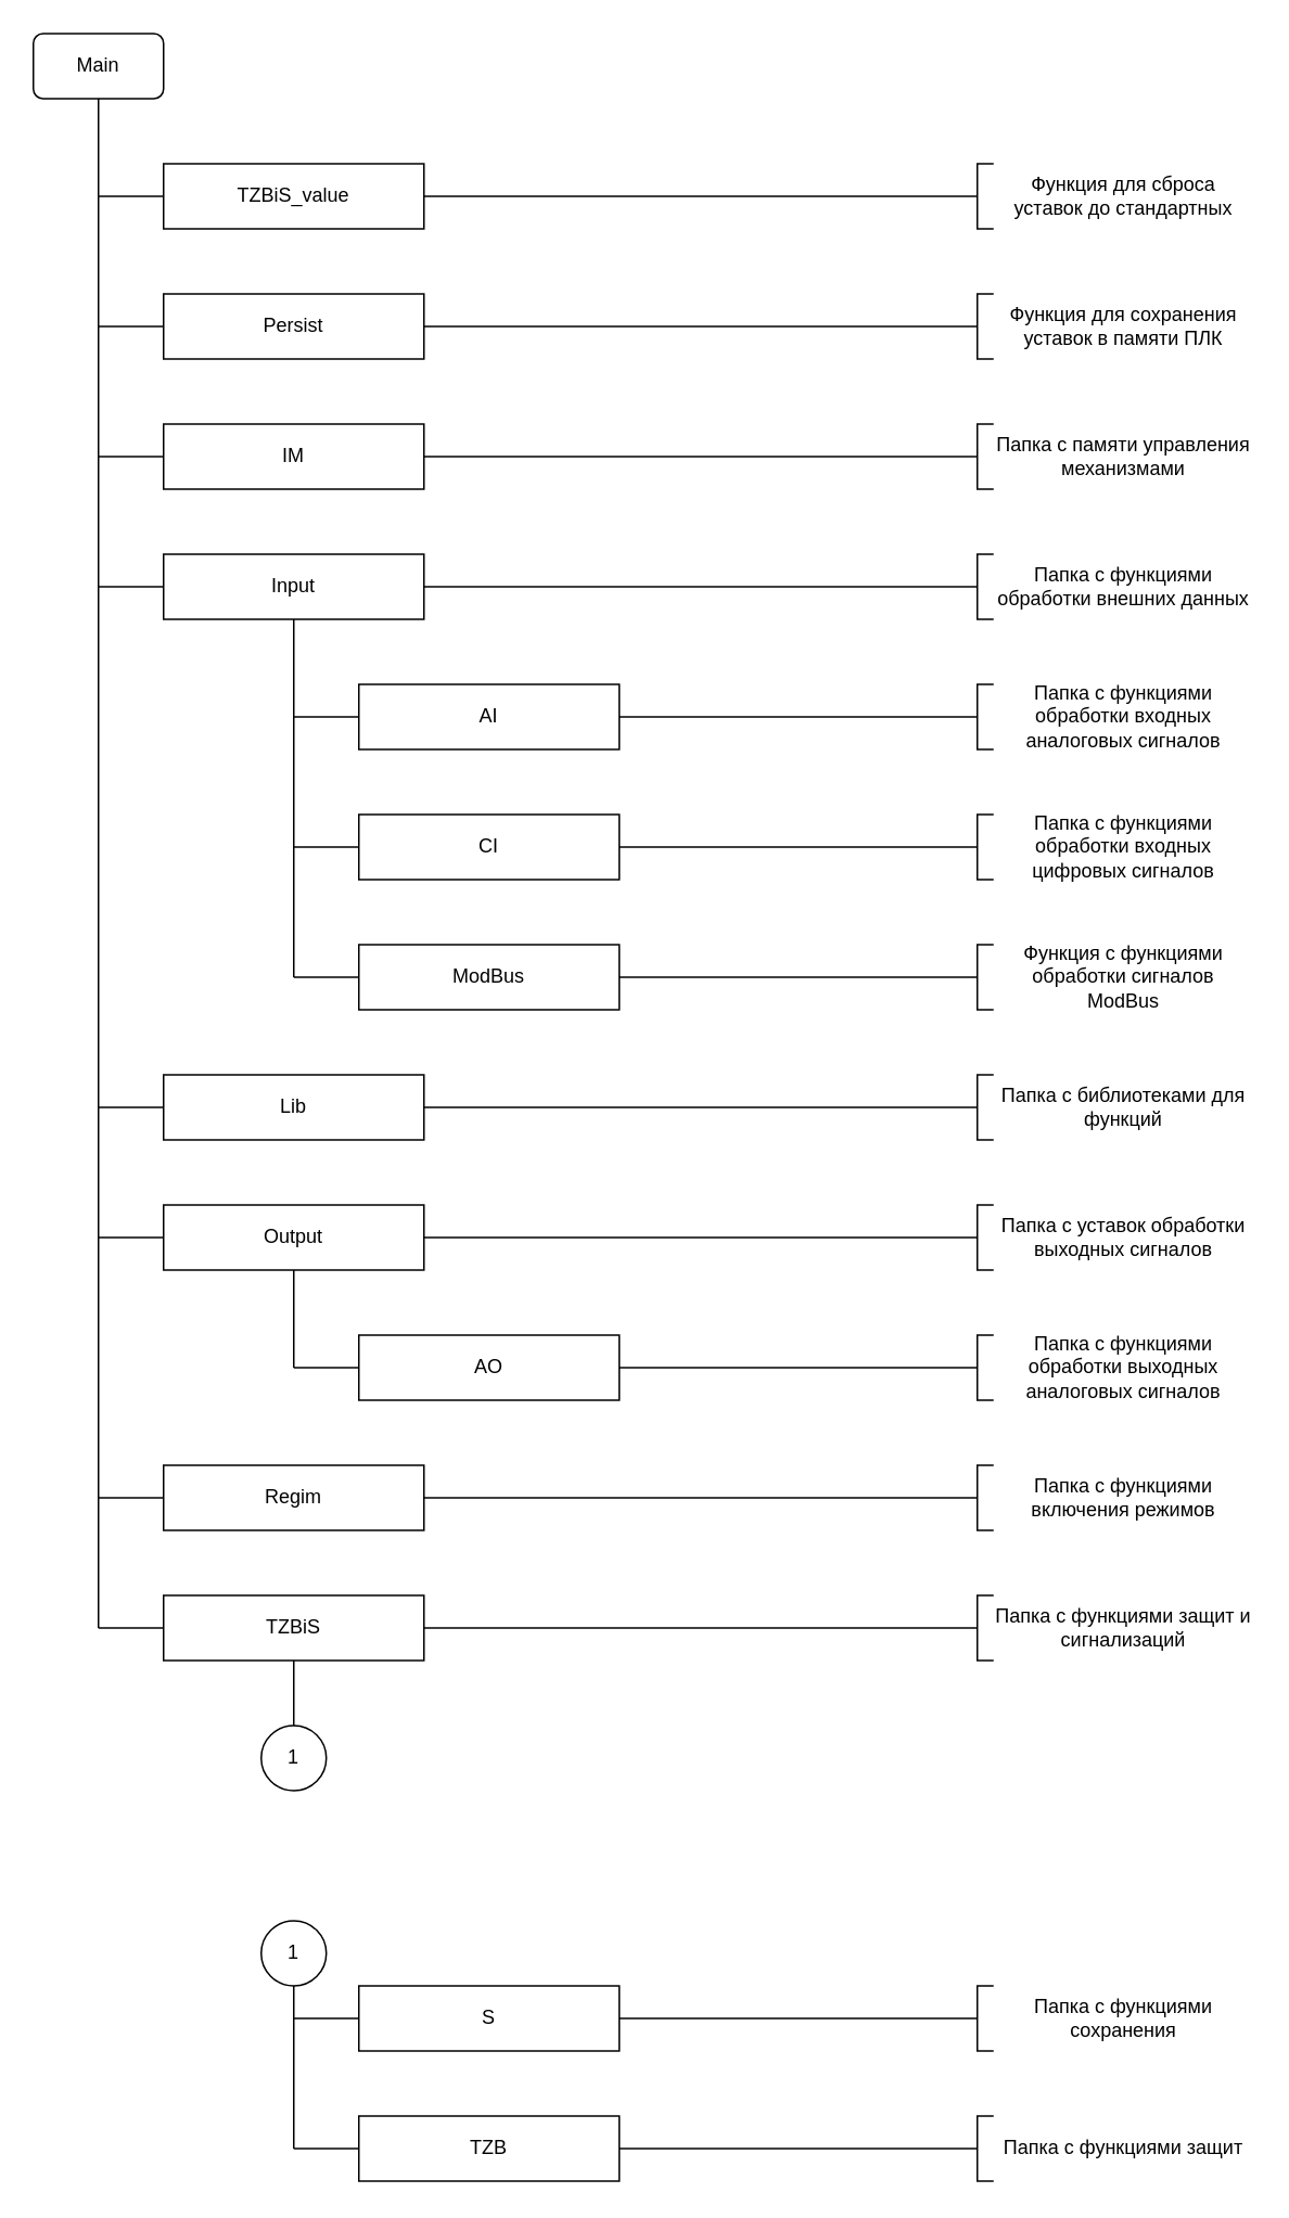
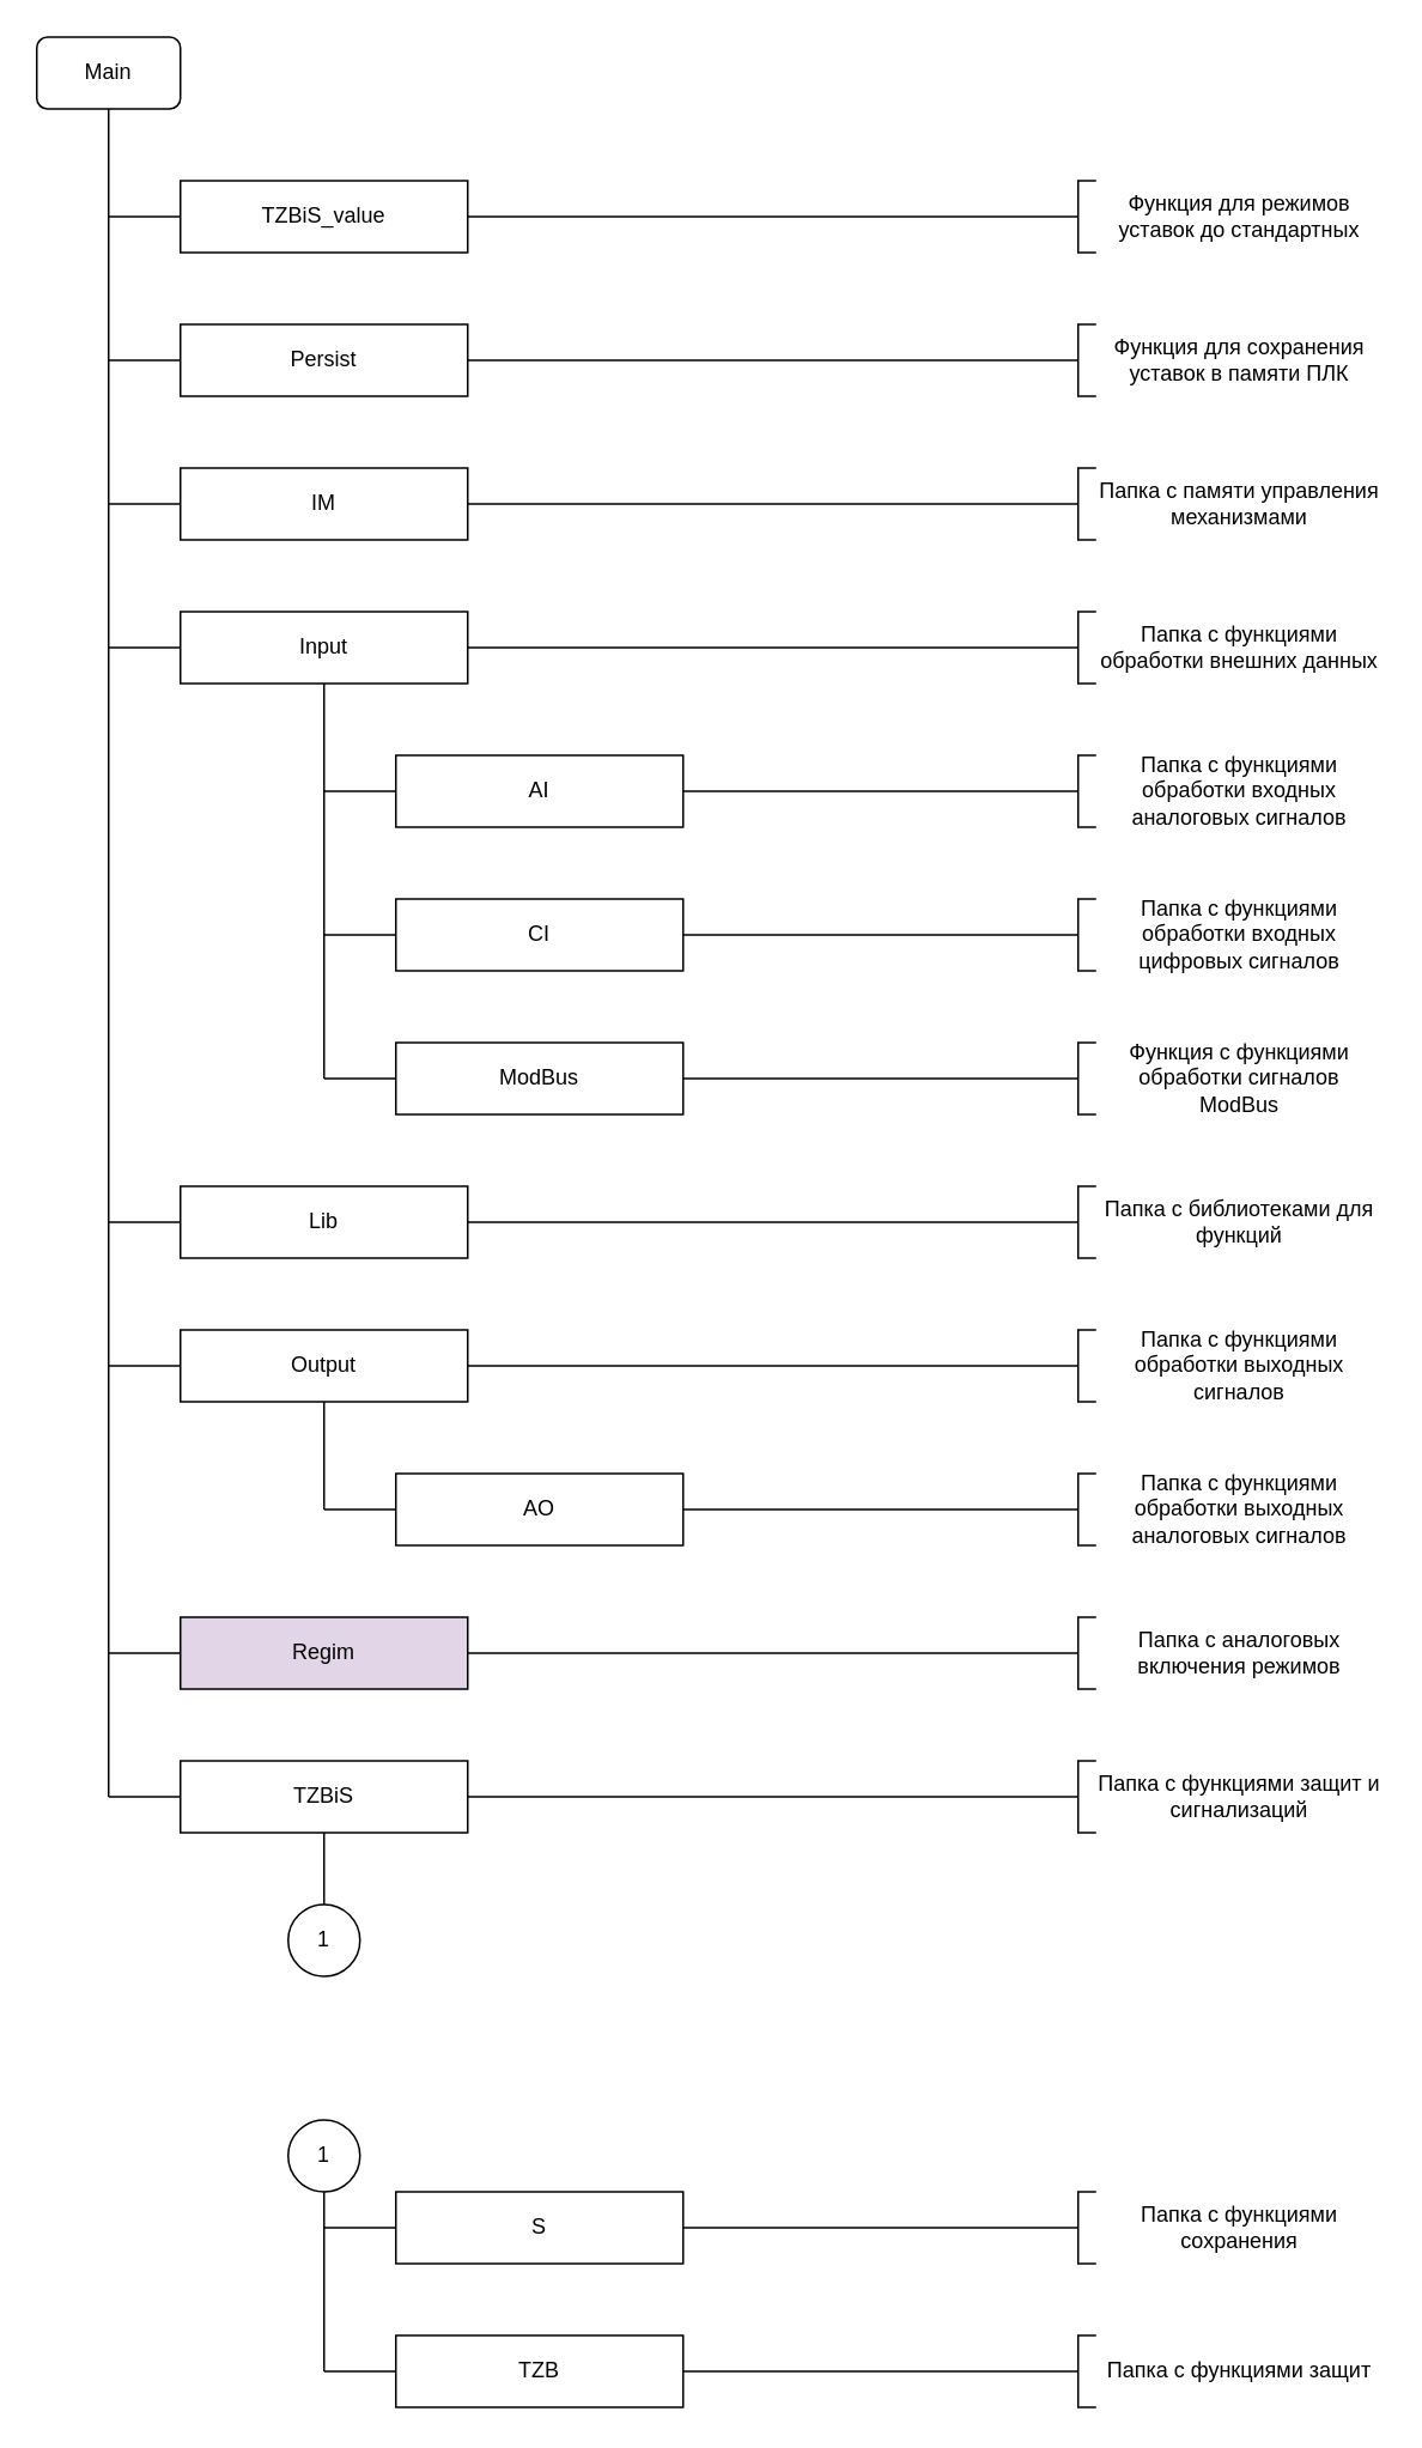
- <mxCell id="5" value="Функция для сброса уставок до стандартных" style="text;html=1;align=center;verticalAlign=middle;whiteSpace=wrap;rounded=0;strokeColor=none;fillColor=default;" vertex="1" parent="1"><mxGeometry x="610" y="99" width="160" height="42" as="geometry" /></mxCell>
+ <mxCell id="5" value="Функция для режимов уставок до стандартных" style="text;html=1;align=center;verticalAlign=middle;whiteSpace=wrap;rounded=0;strokeColor=none;fillColor=default;" vertex="1" parent="1"><mxGeometry x="610" y="99" width="160" height="42" as="geometry" /></mxCell>
- <mxCell id="46" value="Папка с уставок обработки выходных сигналов" style="text;html=1;align=center;verticalAlign=middle;whiteSpace=wrap;rounded=0;strokeColor=none;fillColor=default;" vertex="1" parent="1"><mxGeometry x="610" y="739" width="160" height="42" as="geometry" /></mxCell>
+ <mxCell id="46" value="Папка с функциями обработки выходных сигналов" style="text;html=1;align=center;verticalAlign=middle;whiteSpace=wrap;rounded=0;strokeColor=none;fillColor=default;" vertex="1" parent="1"><mxGeometry x="610" y="739" width="160" height="42" as="geometry" /></mxCell>
- <mxCell id="55" value="Regim" style="rounded=0;whiteSpace=wrap;html=1;" parent="1" vertex="1"><mxGeometry x="100" y="900" width="160" height="40" as="geometry" /></mxCell>
+ <mxCell id="55" value="Regim" style="rounded=0;whiteSpace=wrap;html=1;fillColor=#e1d5e7;" parent="1" vertex="1"><mxGeometry x="100" y="900" width="160" height="40" as="geometry" /></mxCell>
- <mxCell id="57" value="Папка с функциями включения режимов" style="text;html=1;align=center;verticalAlign=middle;whiteSpace=wrap;rounded=0;strokeColor=none;fillColor=default;" vertex="1" parent="1"><mxGeometry x="610" y="899" width="160" height="42" as="geometry" /></mxCell>
+ <mxCell id="57" value="Папка с аналоговых включения режимов" style="text;html=1;align=center;verticalAlign=middle;whiteSpace=wrap;rounded=0;strokeColor=none;fillColor=default;" vertex="1" parent="1"><mxGeometry x="610" y="899" width="160" height="42" as="geometry" /></mxCell>
